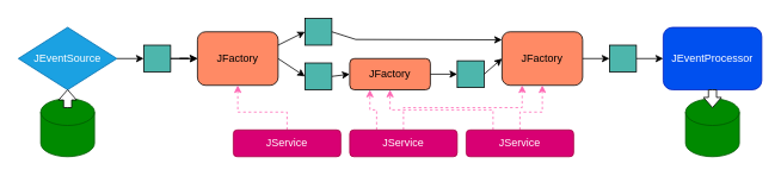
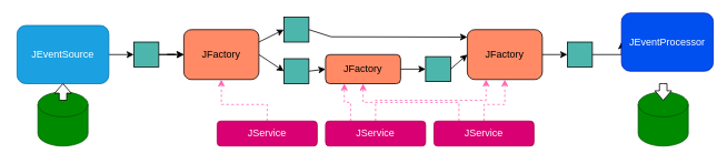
- <mxCell id="21" value="JEvent&lt;span style=&quot;background-color: initial;&quot;&gt;Source&lt;/span&gt;" style="rhombus;whiteSpace=wrap;html=1;fillColor=#1ba1e2;fontColor=#ffffff;strokeColor=#006EAF;" parent="1" vertex="1"><mxGeometry y="30" width="110" height="70" as="geometry" x="20" /></mxCell>
+ <mxCell id="21" value="JEvent&lt;span style=&quot;background-color: initial;&quot;&gt;Source&lt;/span&gt;" style="rounded=1;whiteSpace=wrap;html=1;fillColor=#1ba1e2;fontColor=#ffffff;strokeColor=#006EAF;" parent="1" vertex="1"><mxGeometry y="30" width="110" height="70" as="geometry" x="20" /></mxCell>
- <mxCell id="22" value="JEventProcessor" style="rounded=1;whiteSpace=wrap;html=1;fillColor=#0050ef;fontColor=#ffffff;strokeColor=#001DBC;" parent="1" vertex="1"><mxGeometry x="740" y="30" width="110" height="70" as="geometry" /></mxCell>
+ <mxCell id="22" value="JEventProcessor" style="rounded=1;whiteSpace=wrap;html=1;fillColor=#0050ef;fontColor=#ffffff;strokeColor=#001DBC;" parent="1" vertex="1"><mxGeometry x="745" y="15" width="110" height="70" as="geometry" /></mxCell>
